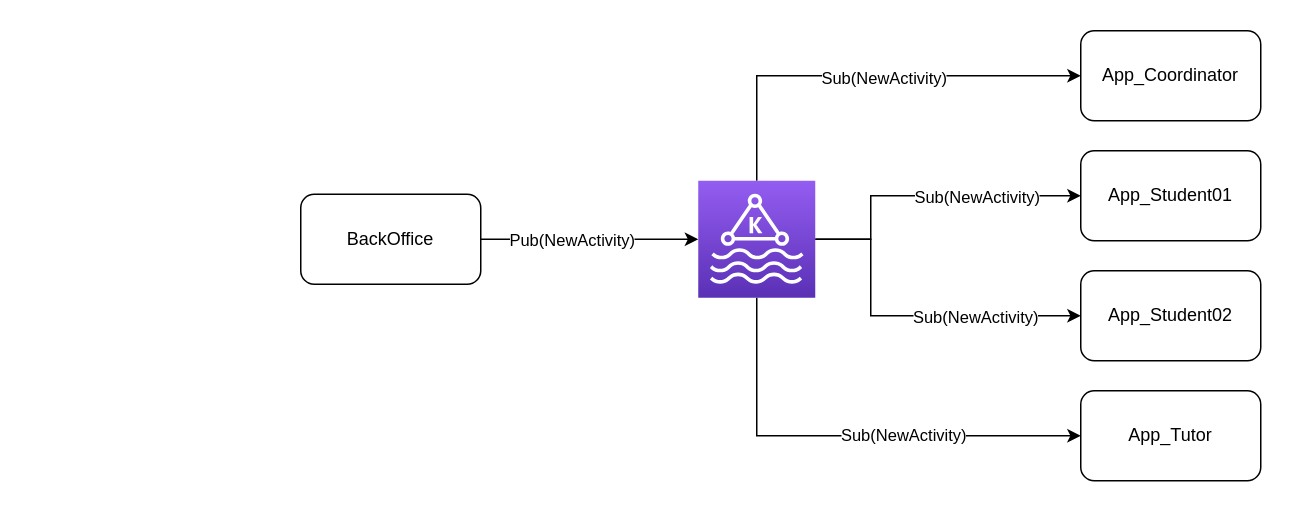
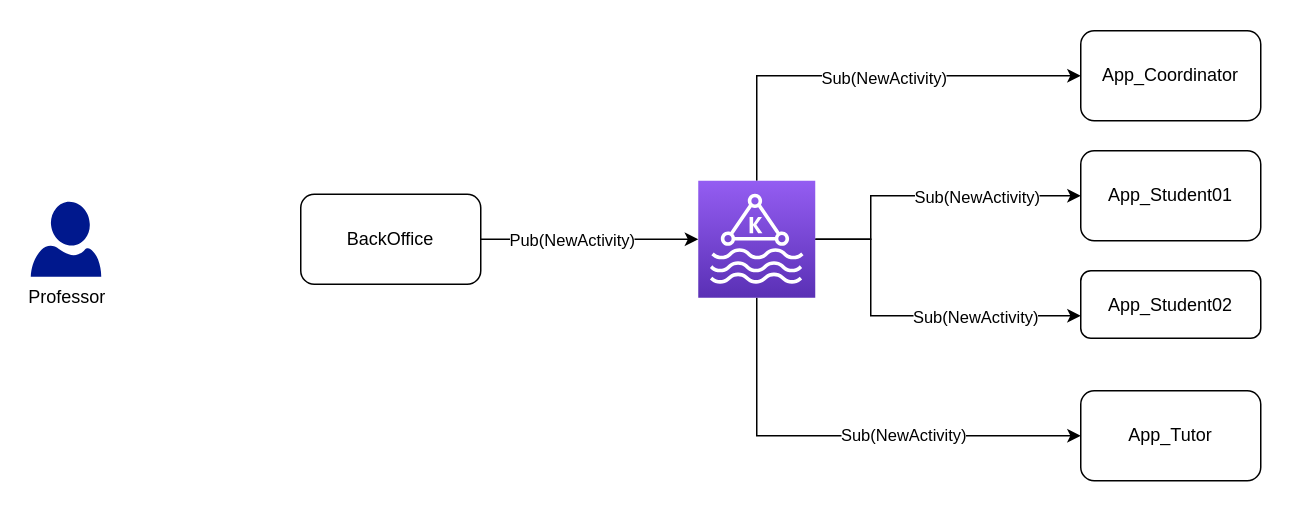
+ <mxCell id="16" value="Professor" style="aspect=fixed;pointerEvents=1;shadow=0;dashed=0;html=1;strokeColor=none;labelPosition=center;verticalLabelPosition=bottom;verticalAlign=top;align=center;fillColor=#00188D;shape=mxgraph.azure.user" vertex="1" parent="1"><mxGeometry x="20" y="134" width="47" height="50" as="geometry" /></mxCell>
- <mxCell id="15" value="App_Student02" style="rounded=1;whiteSpace=wrap;html=1;" vertex="1" parent="1"><mxGeometry x="720" y="180" width="120" height="60" as="geometry" /></mxCell>
+ <mxCell id="15" value="App_Student02" style="rounded=1;whiteSpace=wrap;html=1;" vertex="1" parent="1"><mxGeometry x="720" y="180" width="120" height="45" as="geometry" /></mxCell>
